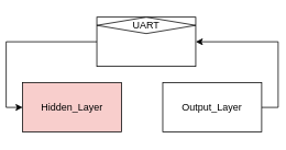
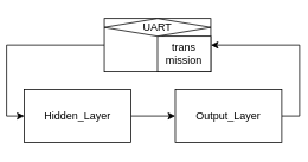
+ <mxCell id="7" value="&lt;div&gt;trans&lt;/div&gt;&lt;div&gt;mission&lt;/div&gt;" style="rounded=0;whiteSpace=wrap;html=1;" vertex="1" parent="1"><mxGeometry x="170" y="40" width="60" height="40" as="geometry" /></mxCell>
- <mxCell id="4" value="Hidden_Layer" style="rounded=0;whiteSpace=wrap;html=1;fillColor=#f8cecc;" vertex="1" parent="1"><mxGeometry x="20" y="100" width="120" height="60" as="geometry" /></mxCell>
+ <mxCell id="4" value="Hidden_Layer" style="rounded=0;whiteSpace=wrap;html=1;" vertex="1" parent="1"><mxGeometry x="20" y="100" width="120" height="60" as="geometry" /></mxCell>
+ <mxCell id="3" style="edgeStyle=orthogonalEdgeStyle;rounded=0;orthogonalLoop=1;jettySize=auto;html=1;exitX=1;exitY=0.5;exitDx=0;exitDy=0;entryX=0;entryY=0.5;entryDx=0;entryDy=0;" edge="1" parent="1" source="4" target="6"><mxGeometry relative="1" as="geometry" /></mxCell>
